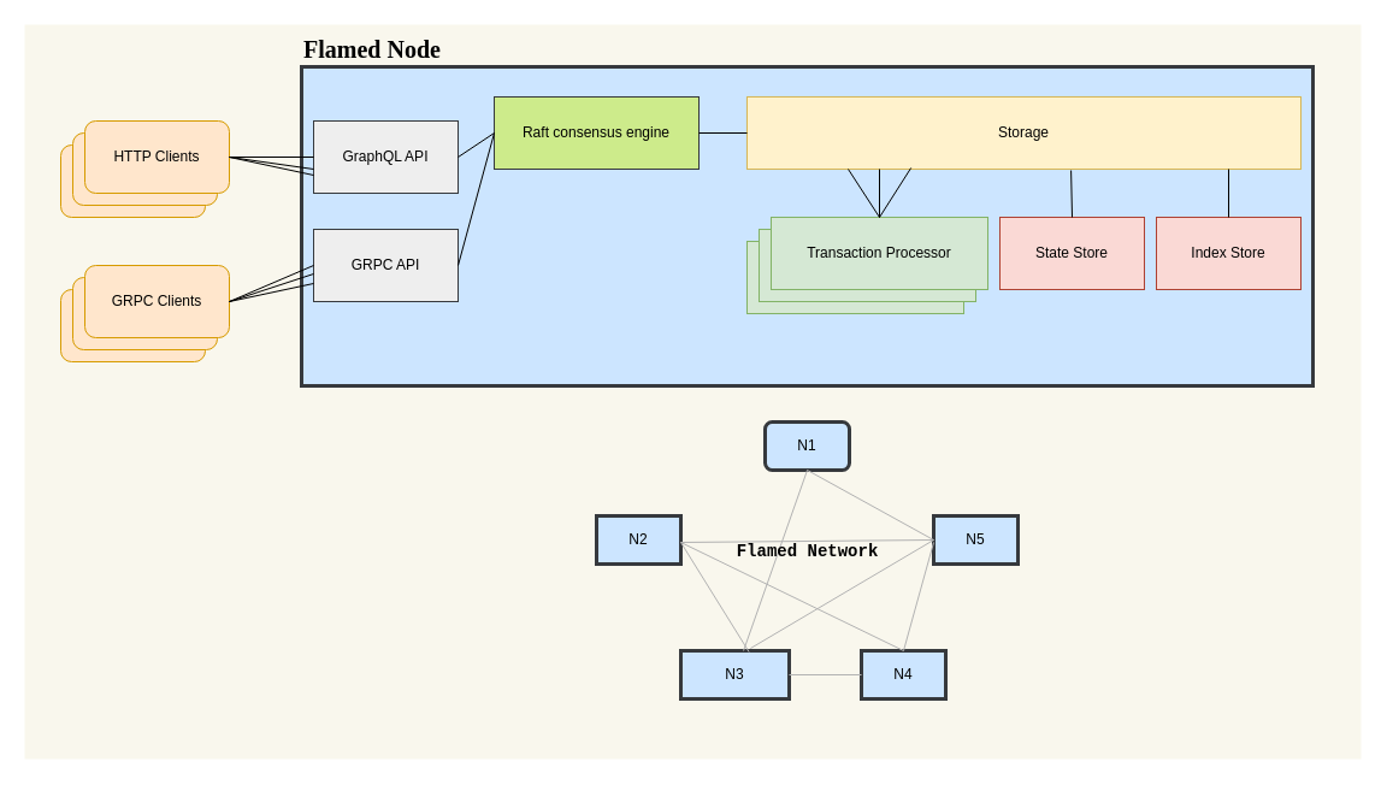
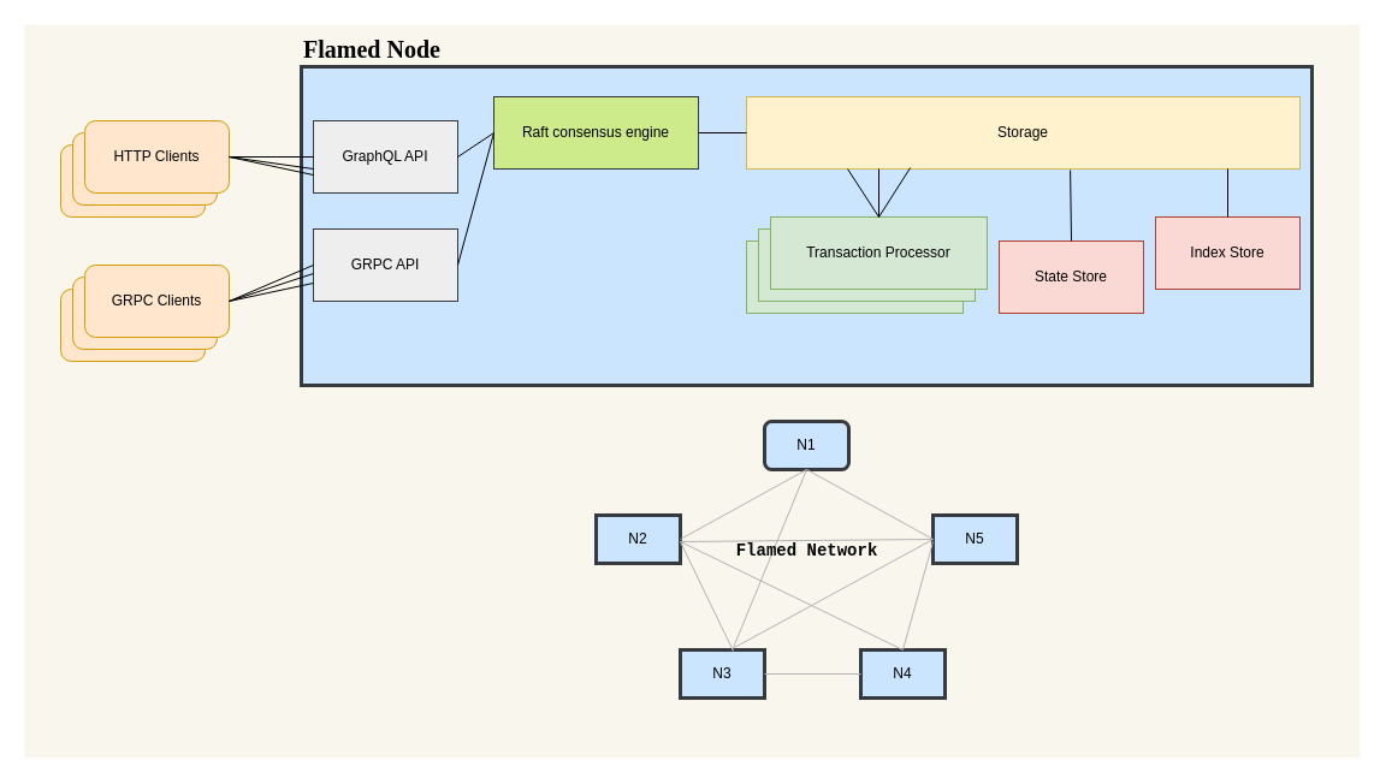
- <mxCell id="9" value="State Store" style="rounded=0;whiteSpace=wrap;html=1;shadow=0;glass=0;comic=0;strokeWidth=1;fontStyle=0;fillColor=#fad9d5;strokeColor=#ae4132;" parent="1" vertex="1"><mxGeometry x="830" y="180" width="120" height="60" as="geometry" /></mxCell>
+ <mxCell id="9" value="State Store" style="rounded=0;whiteSpace=wrap;html=1;shadow=0;glass=0;comic=0;strokeWidth=1;fontStyle=0;fillColor=#fad9d5;strokeColor=#ae4132;" parent="1" vertex="1"><mxGeometry x="830" y="200" width="120" height="60" as="geometry" /></mxCell>
+ <mxCell id="39" value="" style="endArrow=none;html=1;fontFamily=Courier New;fontSize=14;entryX=0.5;entryY=1;entryDx=0;entryDy=0;exitX=1;exitY=0.5;exitDx=0;exitDy=0;strokeColor=#B3B3B3;" parent="1" source="23" target="38" edge="1"><mxGeometry width="50" height="50" relative="1" as="geometry"><mxPoint x="645" y="440" as="sourcePoint" /><mxPoint x="695" y="390" as="targetPoint" /></mxGeometry></mxCell>
- <mxCell id="20" value="N3" style="rounded=0;whiteSpace=wrap;html=1;shadow=0;glass=0;comic=0;strokeWidth=3;fillColor=#cce5ff;strokeColor=#36393d;" parent="1" vertex="1"><mxGeometry x="565" y="540" width="90" height="40" as="geometry" /></mxCell>
+ <mxCell id="20" value="N3" style="rounded=0;whiteSpace=wrap;html=1;shadow=0;glass=0;comic=0;strokeWidth=3;fillColor=#cce5ff;strokeColor=#36393d;" parent="1" vertex="1"><mxGeometry x="565" y="540" width="70" height="40" as="geometry" /></mxCell>
